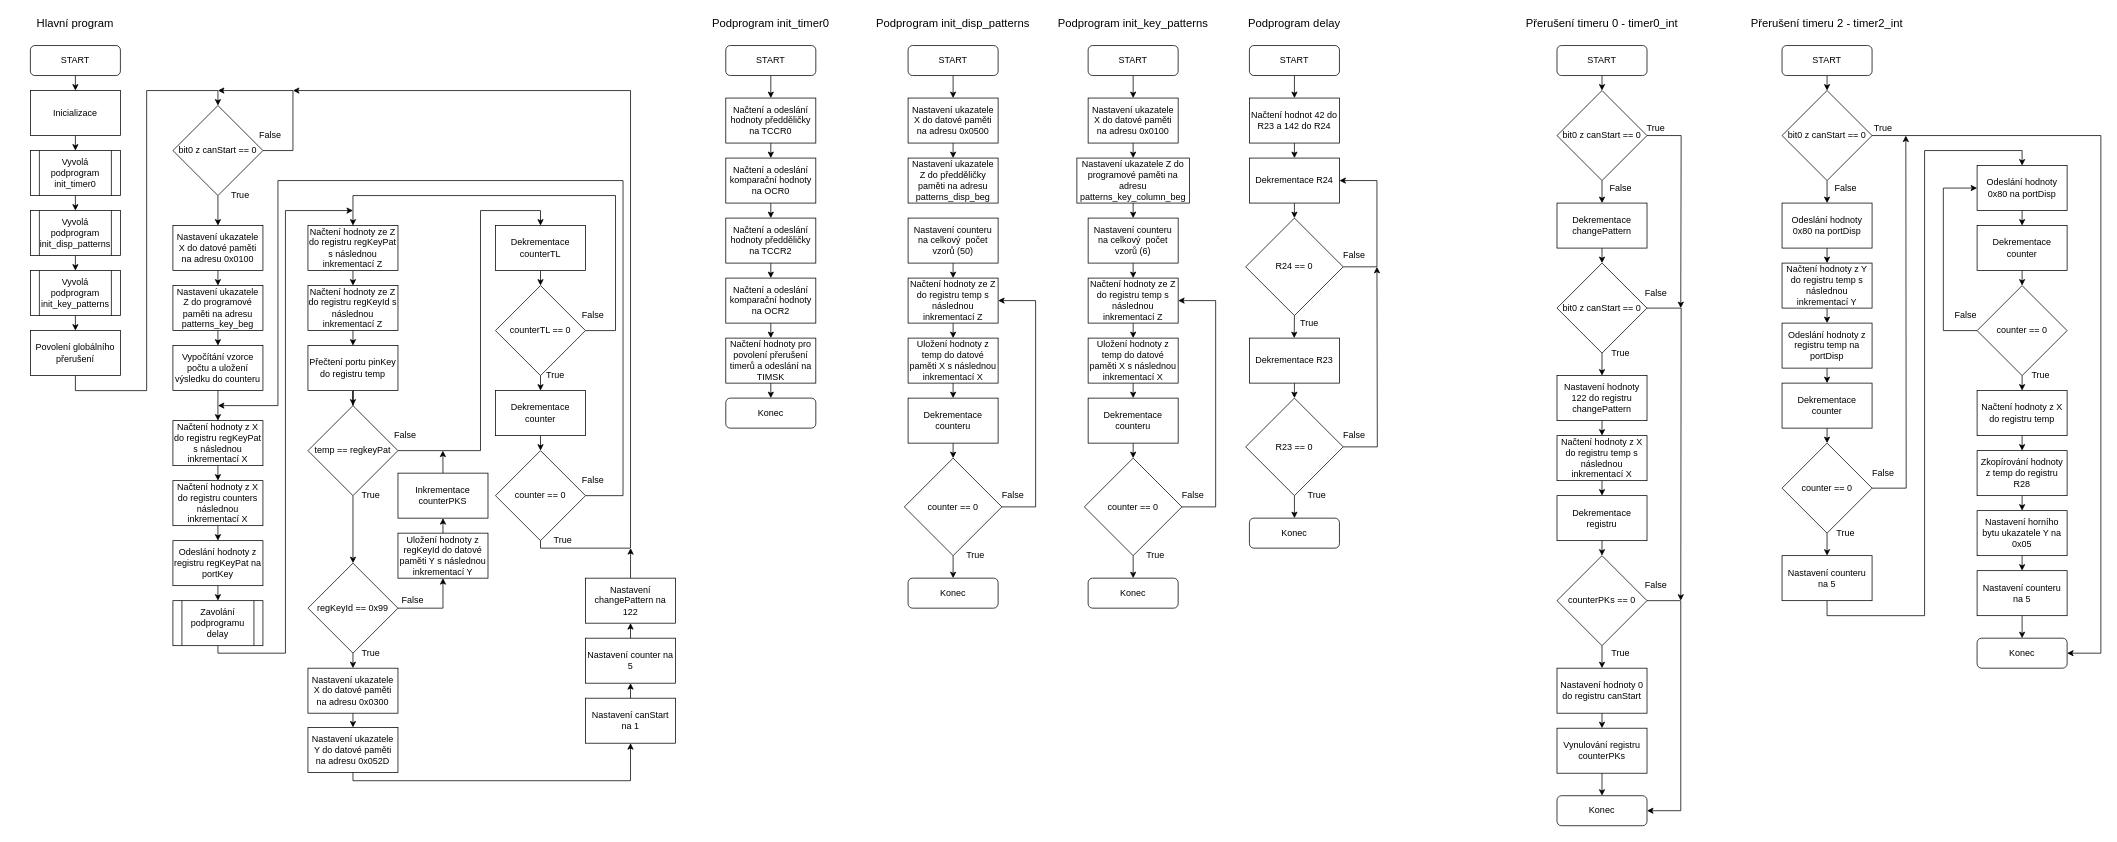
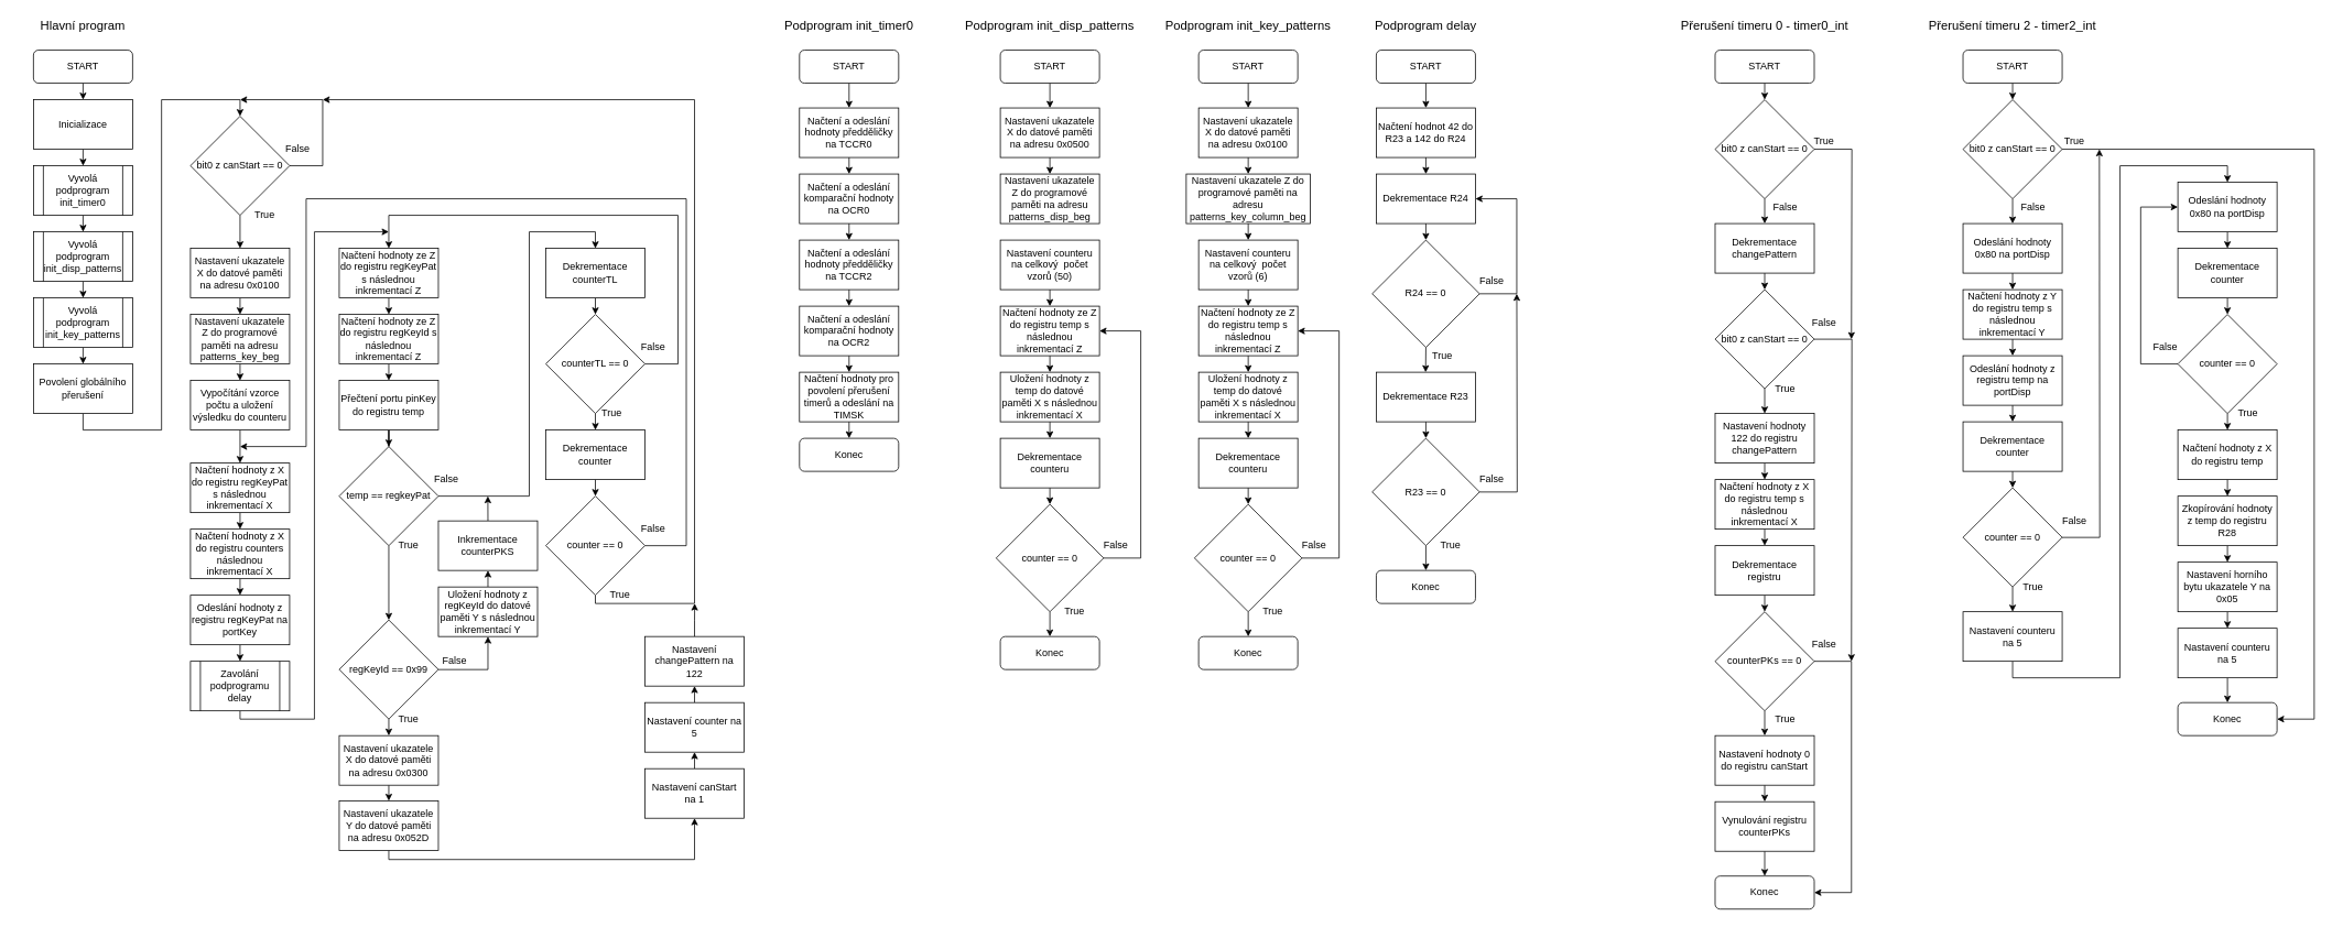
- <mxCell id="116" value="Nastavení ukazatele Z do předděličky paměti na adresu patterns_disp_beg" style="rounded=0;whiteSpace=wrap;html=1;" vertex="1" parent="1"><mxGeometry x="1210" y="210" width="120" height="60" as="geometry" /></mxCell>
+ <mxCell id="116" value="Nastavení ukazatele Z do programové paměti na adresu patterns_disp_beg" style="rounded=0;whiteSpace=wrap;html=1;" vertex="1" parent="1"><mxGeometry x="1210" y="210" width="120" height="60" as="geometry" /></mxCell>
